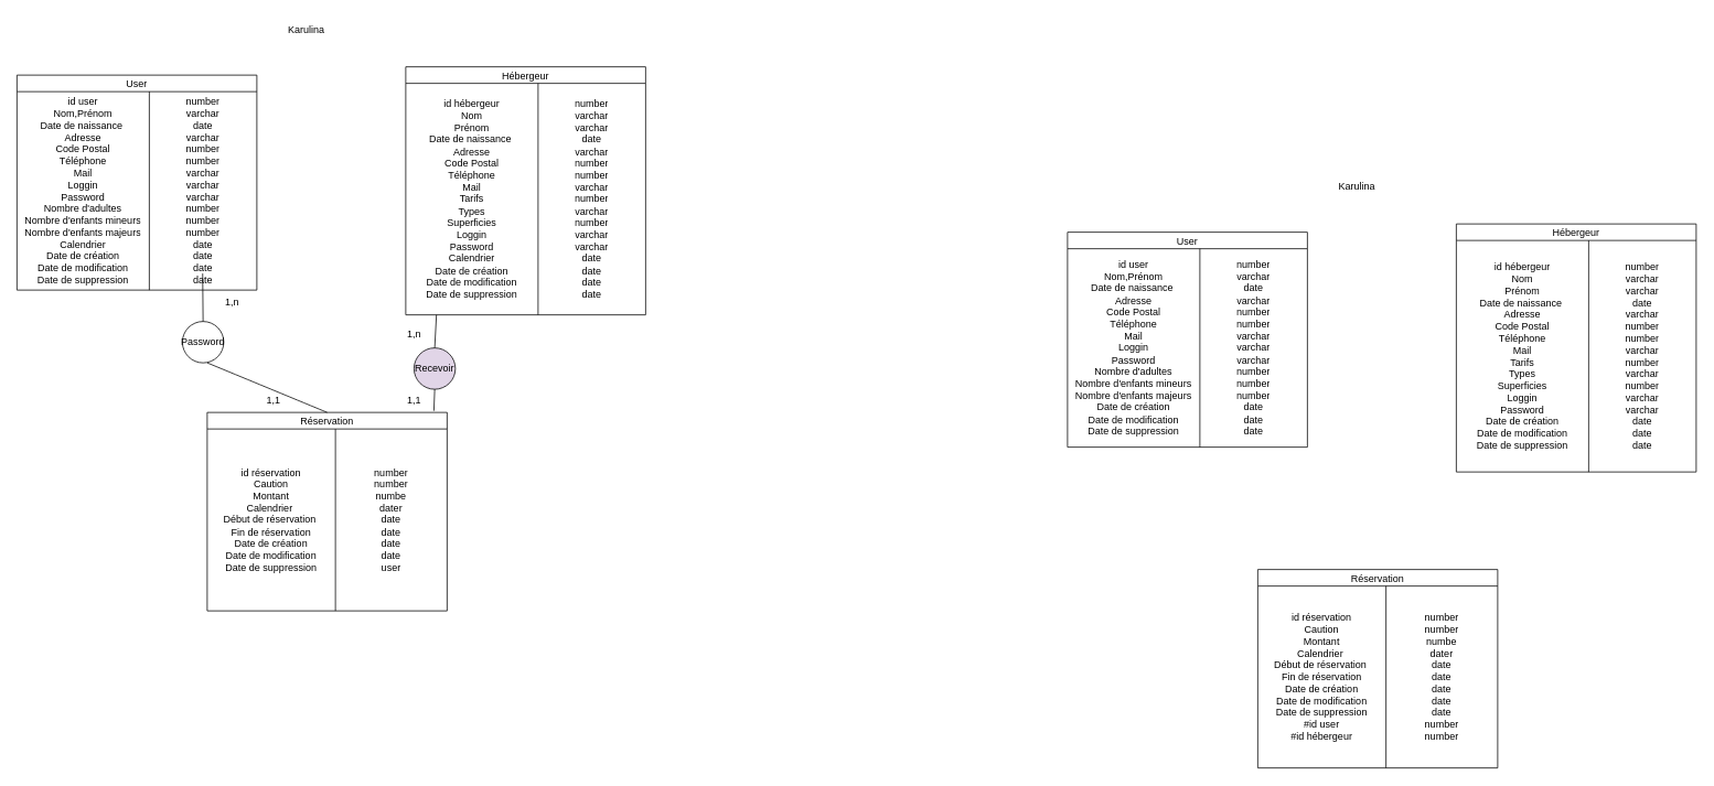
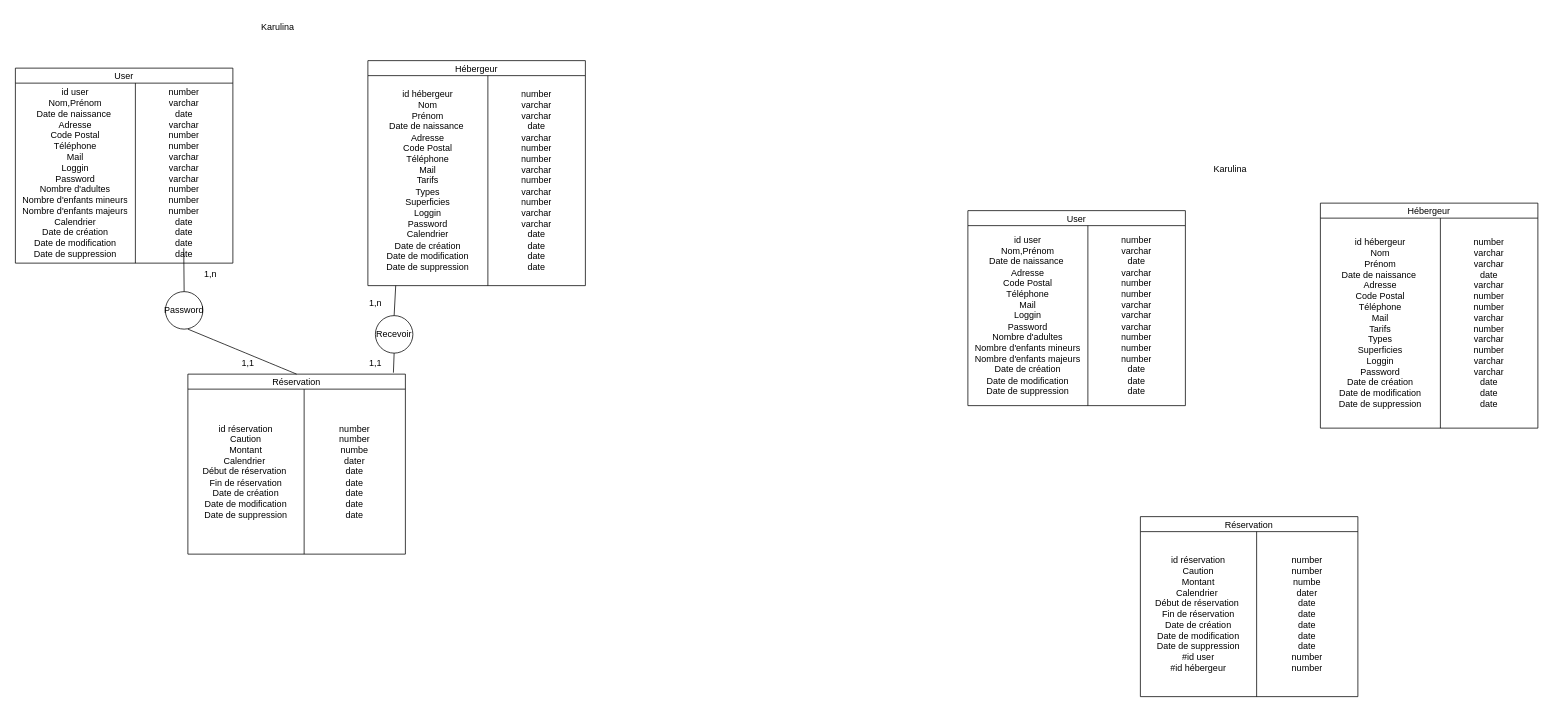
- <mxCell id="4" value="Recevoir" style="ellipse;whiteSpace=wrap;html=1;aspect=fixed;fillColor=#e1d5e7;" parent="1" vertex="1"><mxGeometry x="500" y="420" width="50" height="50" as="geometry" /></mxCell>
+ <mxCell id="4" value="Recevoir" style="ellipse;whiteSpace=wrap;html=1;aspect=fixed;" parent="1" vertex="1"><mxGeometry x="500" y="420" width="50" height="50" as="geometry" /></mxCell>
- <mxCell id="23" value="number&lt;br&gt;&lt;div&gt;number&lt;/div&gt;&lt;div&gt;numbe&lt;/div&gt;&lt;div&gt;dater&lt;/div&gt;&lt;div&gt;date&lt;/div&gt;&lt;div&gt;date&lt;/div&gt;&lt;div&gt;date&lt;/div&gt;&lt;div&gt;date&lt;/div&gt;&lt;div&gt;user&lt;/div&gt;" style="shape=partialRectangle;html=1;whiteSpace=wrap;connectable=0;strokeColor=inherit;overflow=hidden;fillColor=none;top=0;left=0;bottom=0;right=0;pointerEvents=1;" vertex="1" parent="21"><mxGeometry x="155" width="135" height="220" as="geometry"><mxRectangle width="135" height="220" as="alternateBounds" /></mxGeometry></mxCell>
+ <mxCell id="23" value="number&lt;br&gt;&lt;div&gt;number&lt;/div&gt;&lt;div&gt;numbe&lt;/div&gt;&lt;div&gt;dater&lt;/div&gt;&lt;div&gt;date&lt;/div&gt;&lt;div&gt;date&lt;/div&gt;&lt;div&gt;date&lt;/div&gt;&lt;div&gt;date&lt;/div&gt;&lt;div&gt;date&lt;/div&gt;" style="shape=partialRectangle;html=1;whiteSpace=wrap;connectable=0;strokeColor=inherit;overflow=hidden;fillColor=none;top=0;left=0;bottom=0;right=0;pointerEvents=1;" vertex="1" parent="21"><mxGeometry x="155" width="135" height="220" as="geometry"><mxRectangle width="135" height="220" as="alternateBounds" /></mxGeometry></mxCell>
